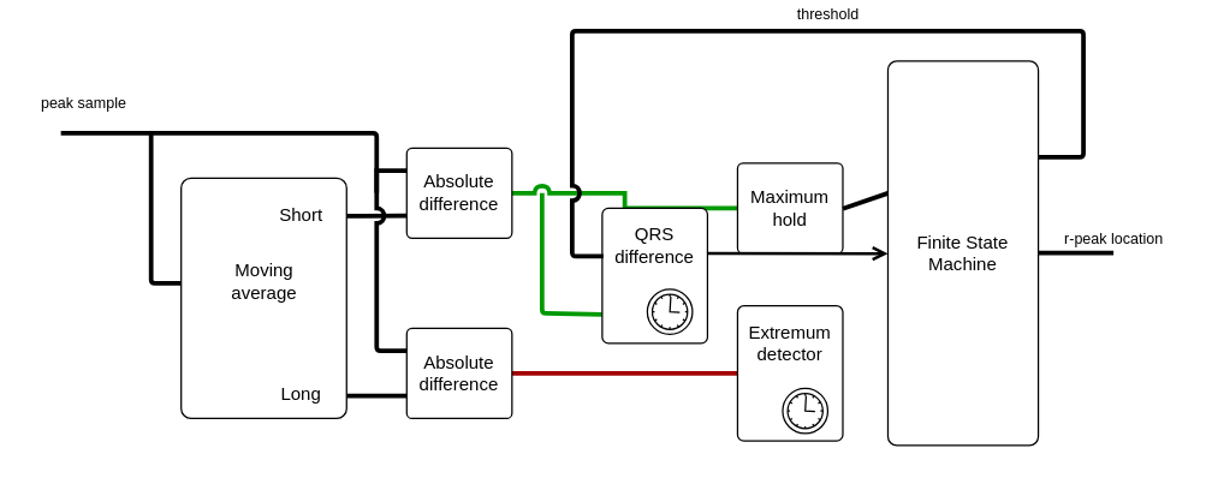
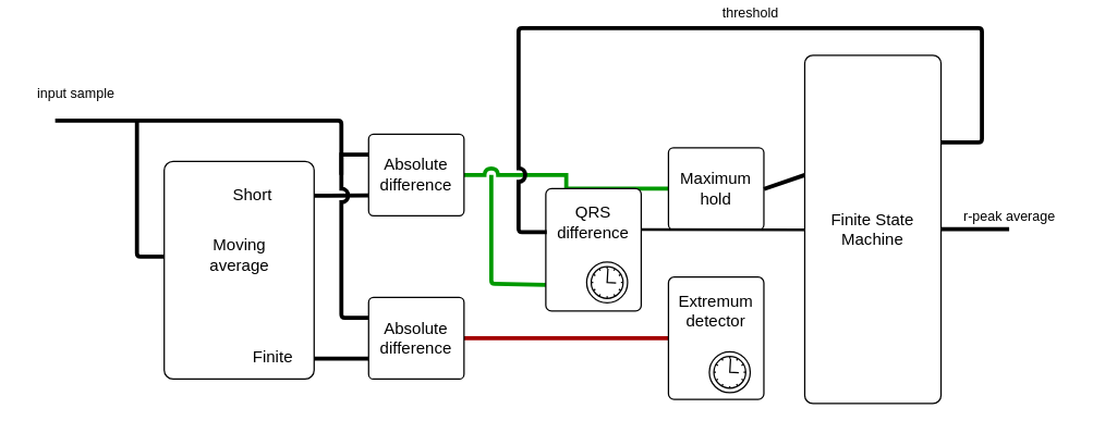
- <mxCell id="26" value="peak sample" style="text;html=1;align=center;verticalAlign=middle;resizable=0;points=[];autosize=1;strokeColor=none;fillColor=none;fontSize=10;fontColor=#000000;" parent="1" vertex="1"><mxGeometry x="20" y="58" width="70" height="20" as="geometry" /></mxCell>
+ <mxCell id="26" value="input sample" style="text;html=1;align=center;verticalAlign=middle;resizable=0;points=[];autosize=1;strokeColor=none;fillColor=none;fontSize=10;fontColor=#000000;" parent="1" vertex="1"><mxGeometry x="20" y="58" width="70" height="20" as="geometry" /></mxCell>
- <mxCell id="28" value="Short" style="text;html=1;strokeColor=none;fillColor=none;align=center;verticalAlign=middle;whiteSpace=wrap;rounded=0;" parent="1" vertex="1"><mxGeometry x="170" y="128" width="60" height="30" as="geometry" /></mxCell>
+ <mxCell id="28" value="Short" style="text;html=1;strokeColor=none;fillColor=none;align=center;verticalAlign=middle;whiteSpace=wrap;rounded=0;" parent="1" vertex="1"><mxGeometry x="155" y="128" width="60" height="30" as="geometry" /></mxCell>
- <mxCell id="27" value="r-peak location" style="text;html=1;align=center;verticalAlign=middle;resizable=0;points=[];autosize=1;strokeColor=none;fillColor=none;fontSize=10;fontColor=#000000;" parent="1" vertex="1"><mxGeometry x="700" y="148" width="80" height="20" as="geometry" /></mxCell>
+ <mxCell id="27" value="r-peak average" style="text;html=1;align=center;verticalAlign=middle;resizable=0;points=[];autosize=1;strokeColor=none;fillColor=none;fontSize=10;fontColor=#000000;" parent="1" vertex="1"><mxGeometry x="700" y="148" width="80" height="20" as="geometry" /></mxCell>
- <mxCell id="25" value="" style="endArrow=open;html=1;rounded=0;entryX=0;entryY=0.501;entryDx=0;entryDy=0;entryPerimeter=0;exitX=0.999;exitY=0.334;exitDx=0;exitDy=0;exitPerimeter=0;strokeWidth=2;" parent="1" source="13" target="16" edge="1"><mxGeometry width="50" height="50" relative="1" as="geometry"><mxPoint x="490" y="168" as="sourcePoint" /><mxPoint x="510" y="188" as="targetPoint" /></mxGeometry></mxCell>
+ <mxCell id="25" value="" style="endArrow=none;html=1;rounded=0;entryX=0;entryY=0.501;entryDx=0;entryDy=0;entryPerimeter=0;exitX=0.999;exitY=0.334;exitDx=0;exitDy=0;exitPerimeter=0;strokeWidth=2;" parent="1" source="13" target="16" edge="1"><mxGeometry width="50" height="50" relative="1" as="geometry"><mxPoint x="490" y="168" as="sourcePoint" /><mxPoint x="510" y="188" as="targetPoint" /></mxGeometry></mxCell>
- <mxCell id="29" value="Long" style="text;html=1;strokeColor=none;fillColor=none;align=center;verticalAlign=middle;whiteSpace=wrap;rounded=0;" parent="1" vertex="1"><mxGeometry x="170" y="247" width="60" height="30" as="geometry" /></mxCell>
+ <mxCell id="29" value="Finite" style="text;html=1;strokeColor=none;fillColor=none;align=center;verticalAlign=middle;whiteSpace=wrap;rounded=0;" parent="1" vertex="1"><mxGeometry x="170" y="247" width="60" height="30" as="geometry" /></mxCell>
